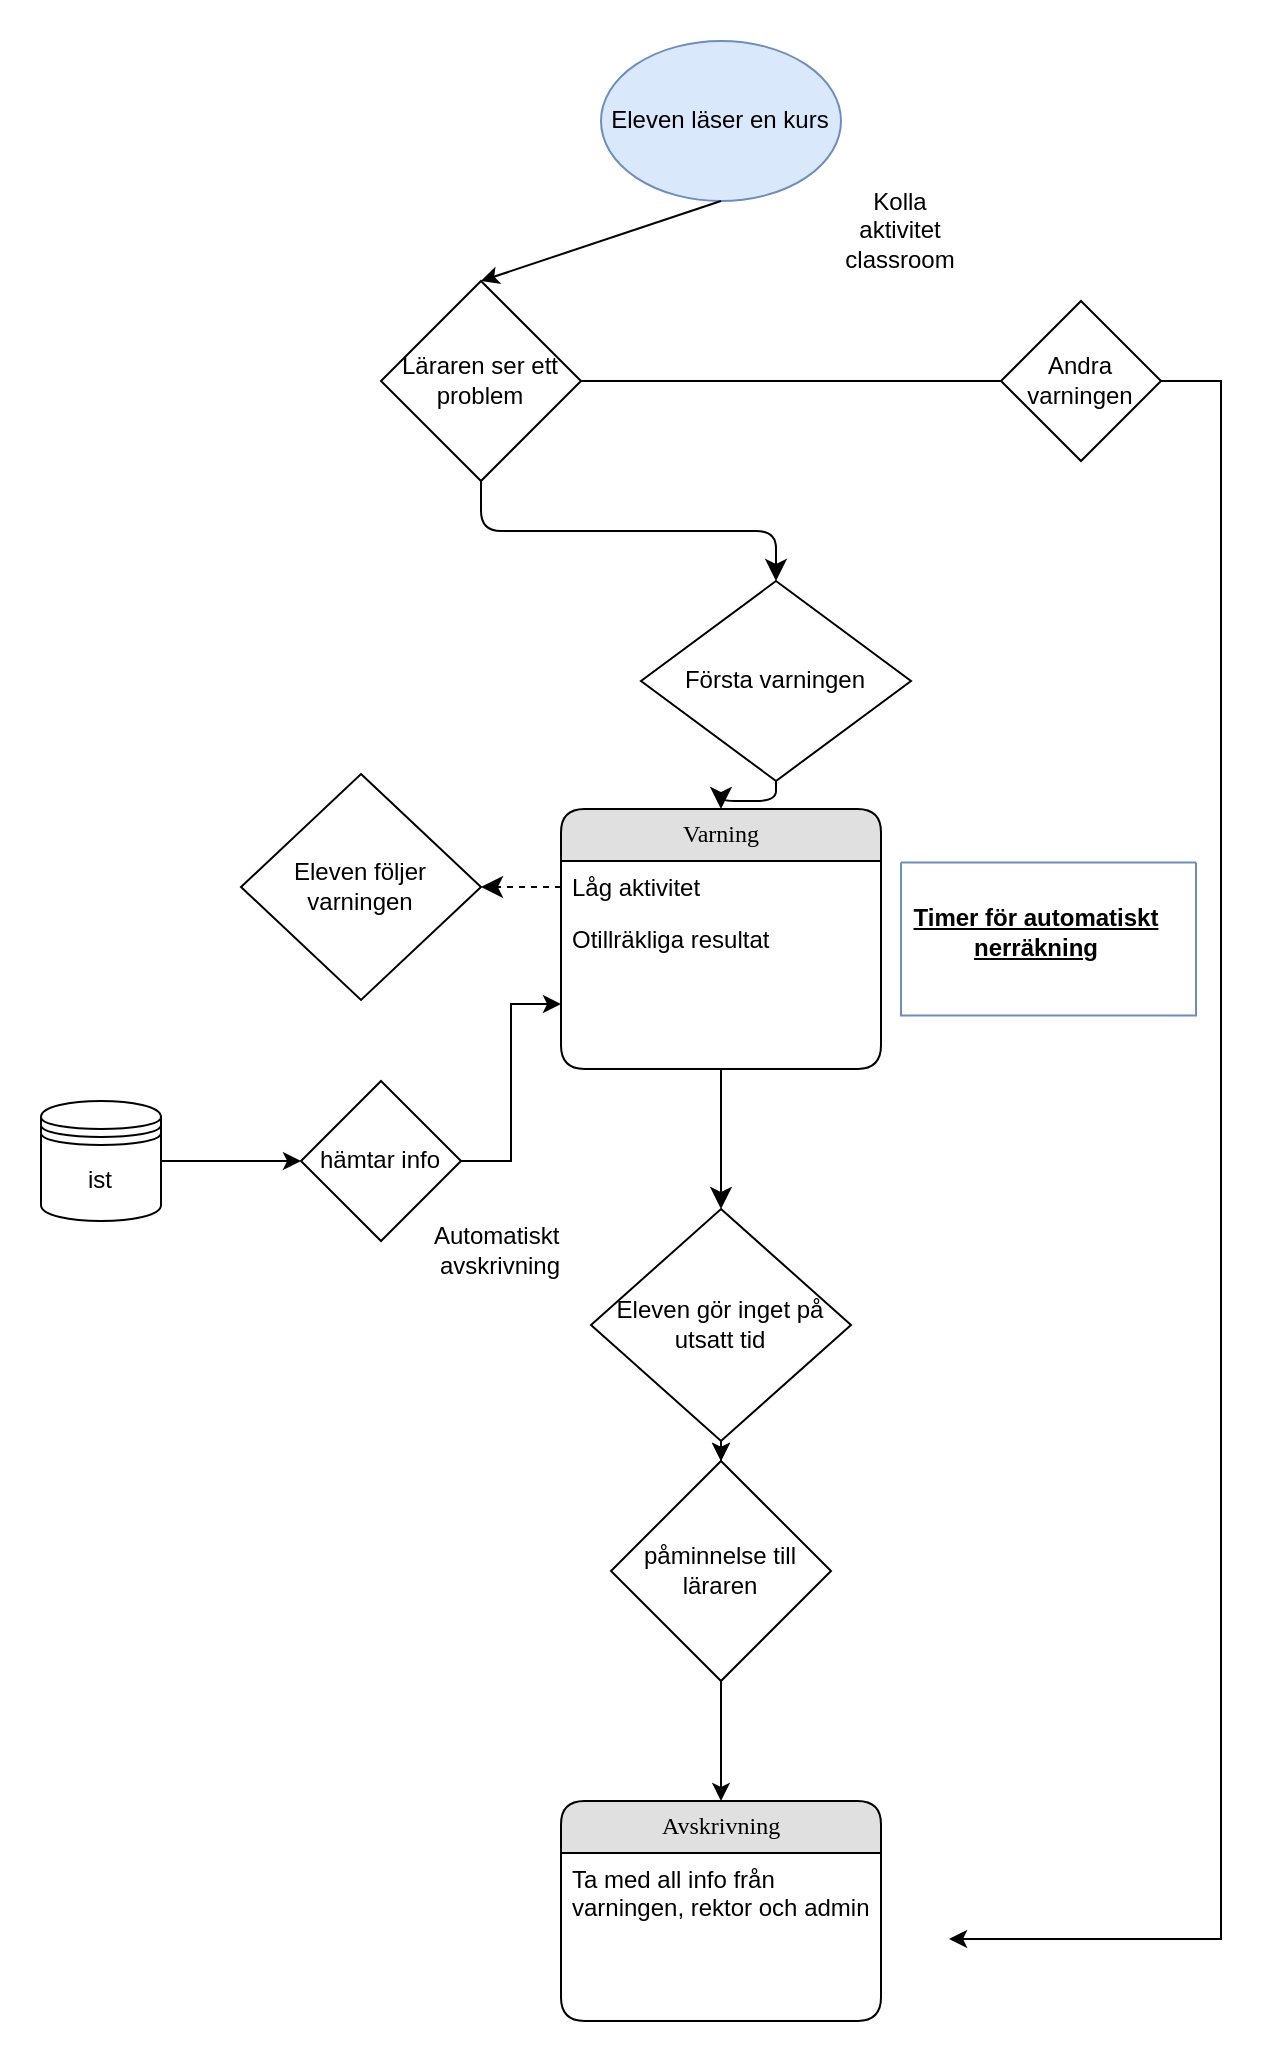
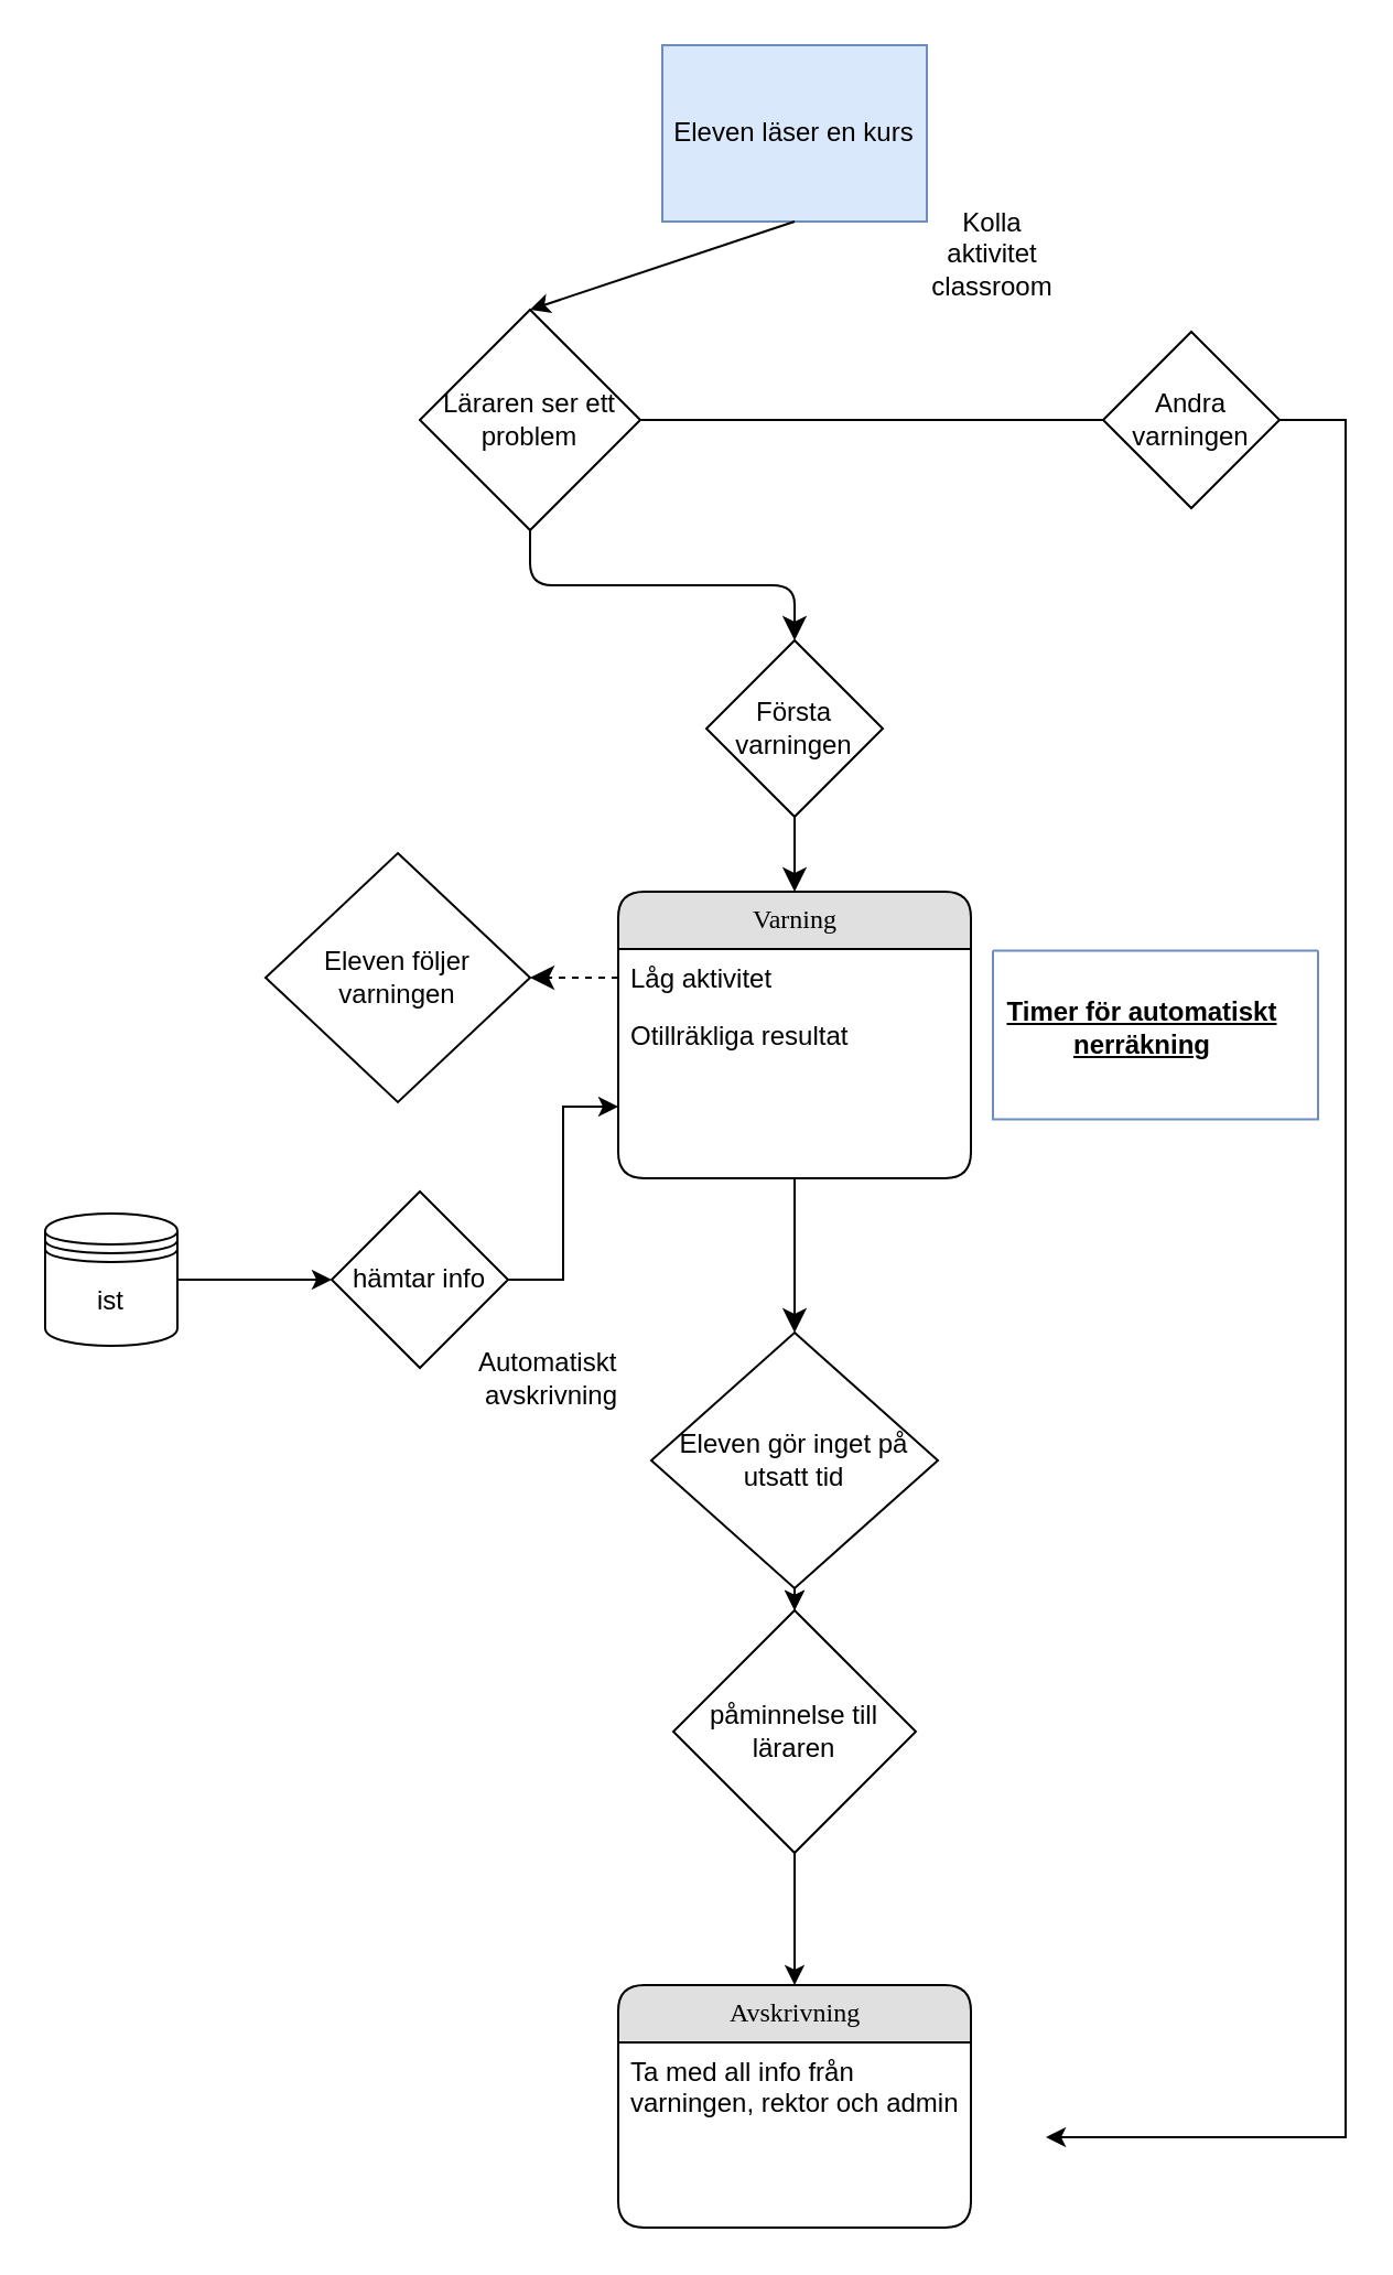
- <mxCell id="11" value="Eleven läser en kurs" style="ellipse;whiteSpace=wrap;html=1;fillColor=#dae8fc;strokeColor=#6c8ebf;" vertex="1" parent="1"><mxGeometry x="300" y="20" width="120" height="80" as="geometry" /></mxCell>
+ <mxCell id="11" value="Eleven läser en kurs" style="whiteSpace=wrap;html=1;fillColor=#dae8fc;strokeColor=#6c8ebf;rounded=0;" vertex="1" parent="1"><mxGeometry x="300" y="20" width="120" height="80" as="geometry" /></mxCell>
- <mxCell id="20" value="Första varningen" style="rhombus;whiteSpace=wrap;html=1;" vertex="1" parent="1"><mxGeometry x="320" y="290" width="135" height="100" as="geometry" /></mxCell>
+ <mxCell id="20" value="Första varningen" style="rhombus;whiteSpace=wrap;html=1;" vertex="1" parent="1"><mxGeometry x="320" y="290" width="80" height="80" as="geometry" /></mxCell>
